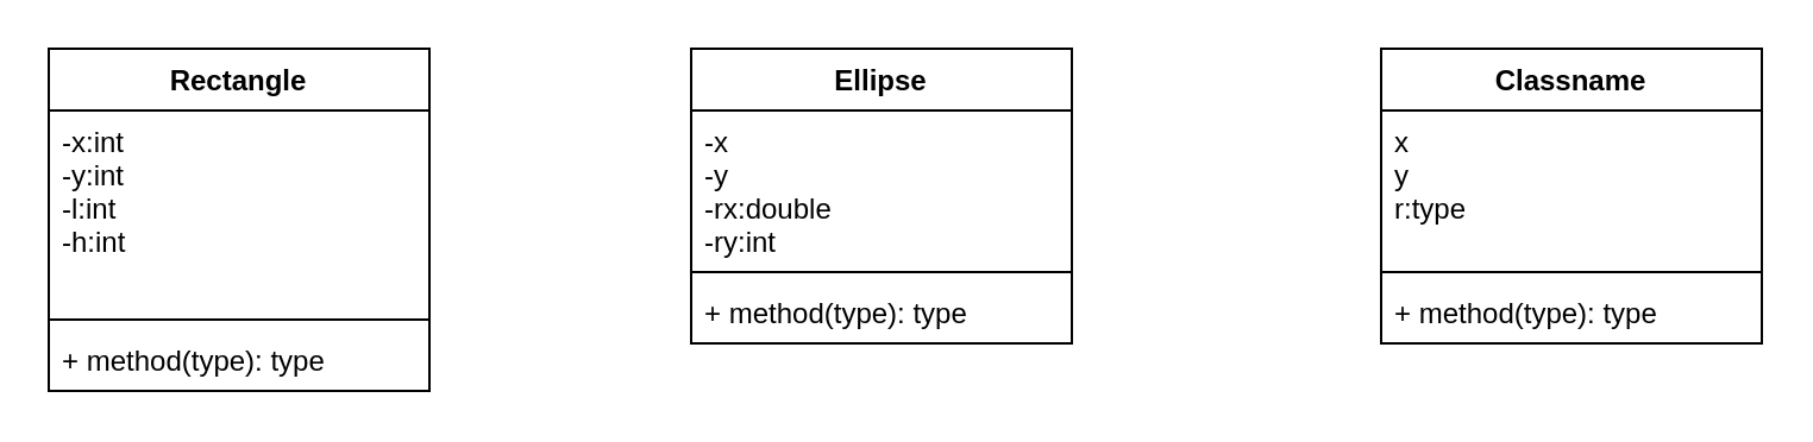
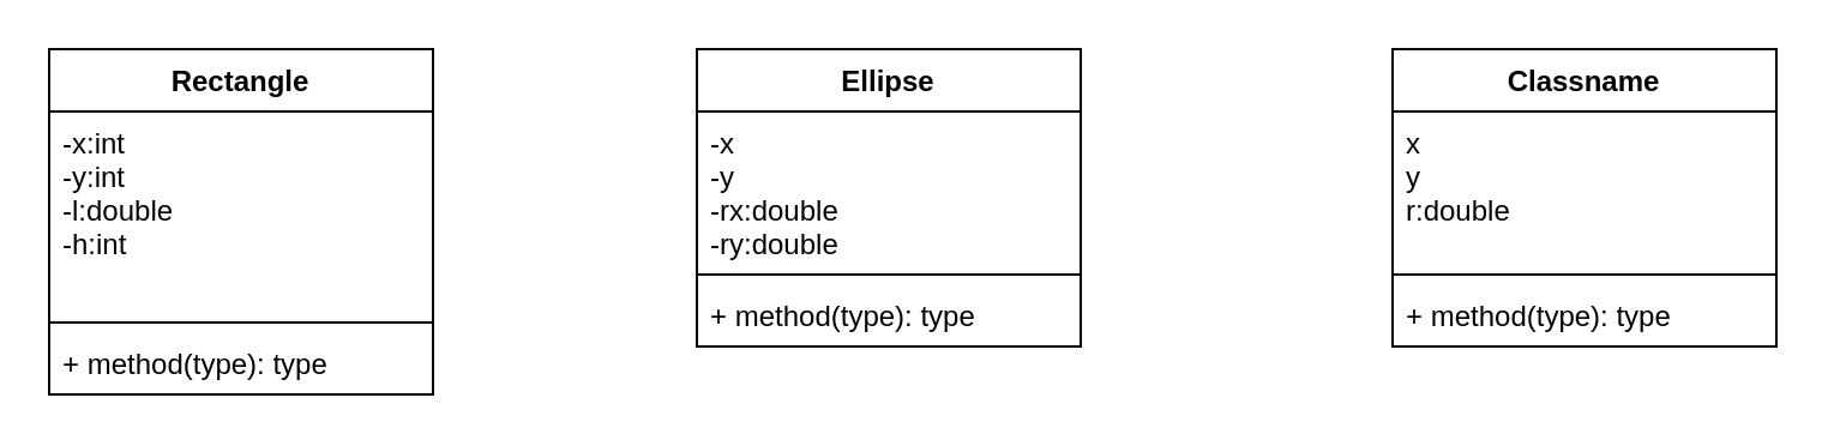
- <mxCell id="3" value="-x:int&#10;-y:int&#10;-l:int&#10;-h:int" style="text;strokeColor=none;fillColor=none;align=left;verticalAlign=top;spacingLeft=4;spacingRight=4;overflow=hidden;rotatable=0;points=[[0,0.5],[1,0.5]];portConstraint=eastwest;" vertex="1" parent="2"><mxGeometry y="26" width="160" height="84" as="geometry" /></mxCell>
+ <mxCell id="3" value="-x:int&#10;-y:int&#10;-l:double&#10;-h:int" style="text;strokeColor=none;fillColor=none;align=left;verticalAlign=top;spacingLeft=4;spacingRight=4;overflow=hidden;rotatable=0;points=[[0,0.5],[1,0.5]];portConstraint=eastwest;" vertex="1" parent="2"><mxGeometry y="26" width="160" height="84" as="geometry" /></mxCell>
- <mxCell id="7" value="-x&#10;-y&#10;-rx:double&#10;-ry:int" style="text;strokeColor=none;fillColor=none;align=left;verticalAlign=top;spacingLeft=4;spacingRight=4;overflow=hidden;rotatable=0;points=[[0,0.5],[1,0.5]];portConstraint=eastwest;" vertex="1" parent="6"><mxGeometry y="26" width="160" height="64" as="geometry" /></mxCell>
+ <mxCell id="7" value="-x&#10;-y&#10;-rx:double&#10;-ry:double" style="text;strokeColor=none;fillColor=none;align=left;verticalAlign=top;spacingLeft=4;spacingRight=4;overflow=hidden;rotatable=0;points=[[0,0.5],[1,0.5]];portConstraint=eastwest;" vertex="1" parent="6"><mxGeometry y="26" width="160" height="64" as="geometry" /></mxCell>
- <mxCell id="11" value="x&#10;y&#10;r:type" style="text;strokeColor=none;fillColor=none;align=left;verticalAlign=top;spacingLeft=4;spacingRight=4;overflow=hidden;rotatable=0;points=[[0,0.5],[1,0.5]];portConstraint=eastwest;" vertex="1" parent="10"><mxGeometry y="26" width="160" height="64" as="geometry" /></mxCell>
+ <mxCell id="11" value="x&#10;y&#10;r:double" style="text;strokeColor=none;fillColor=none;align=left;verticalAlign=top;spacingLeft=4;spacingRight=4;overflow=hidden;rotatable=0;points=[[0,0.5],[1,0.5]];portConstraint=eastwest;" vertex="1" parent="10"><mxGeometry y="26" width="160" height="64" as="geometry" /></mxCell>
